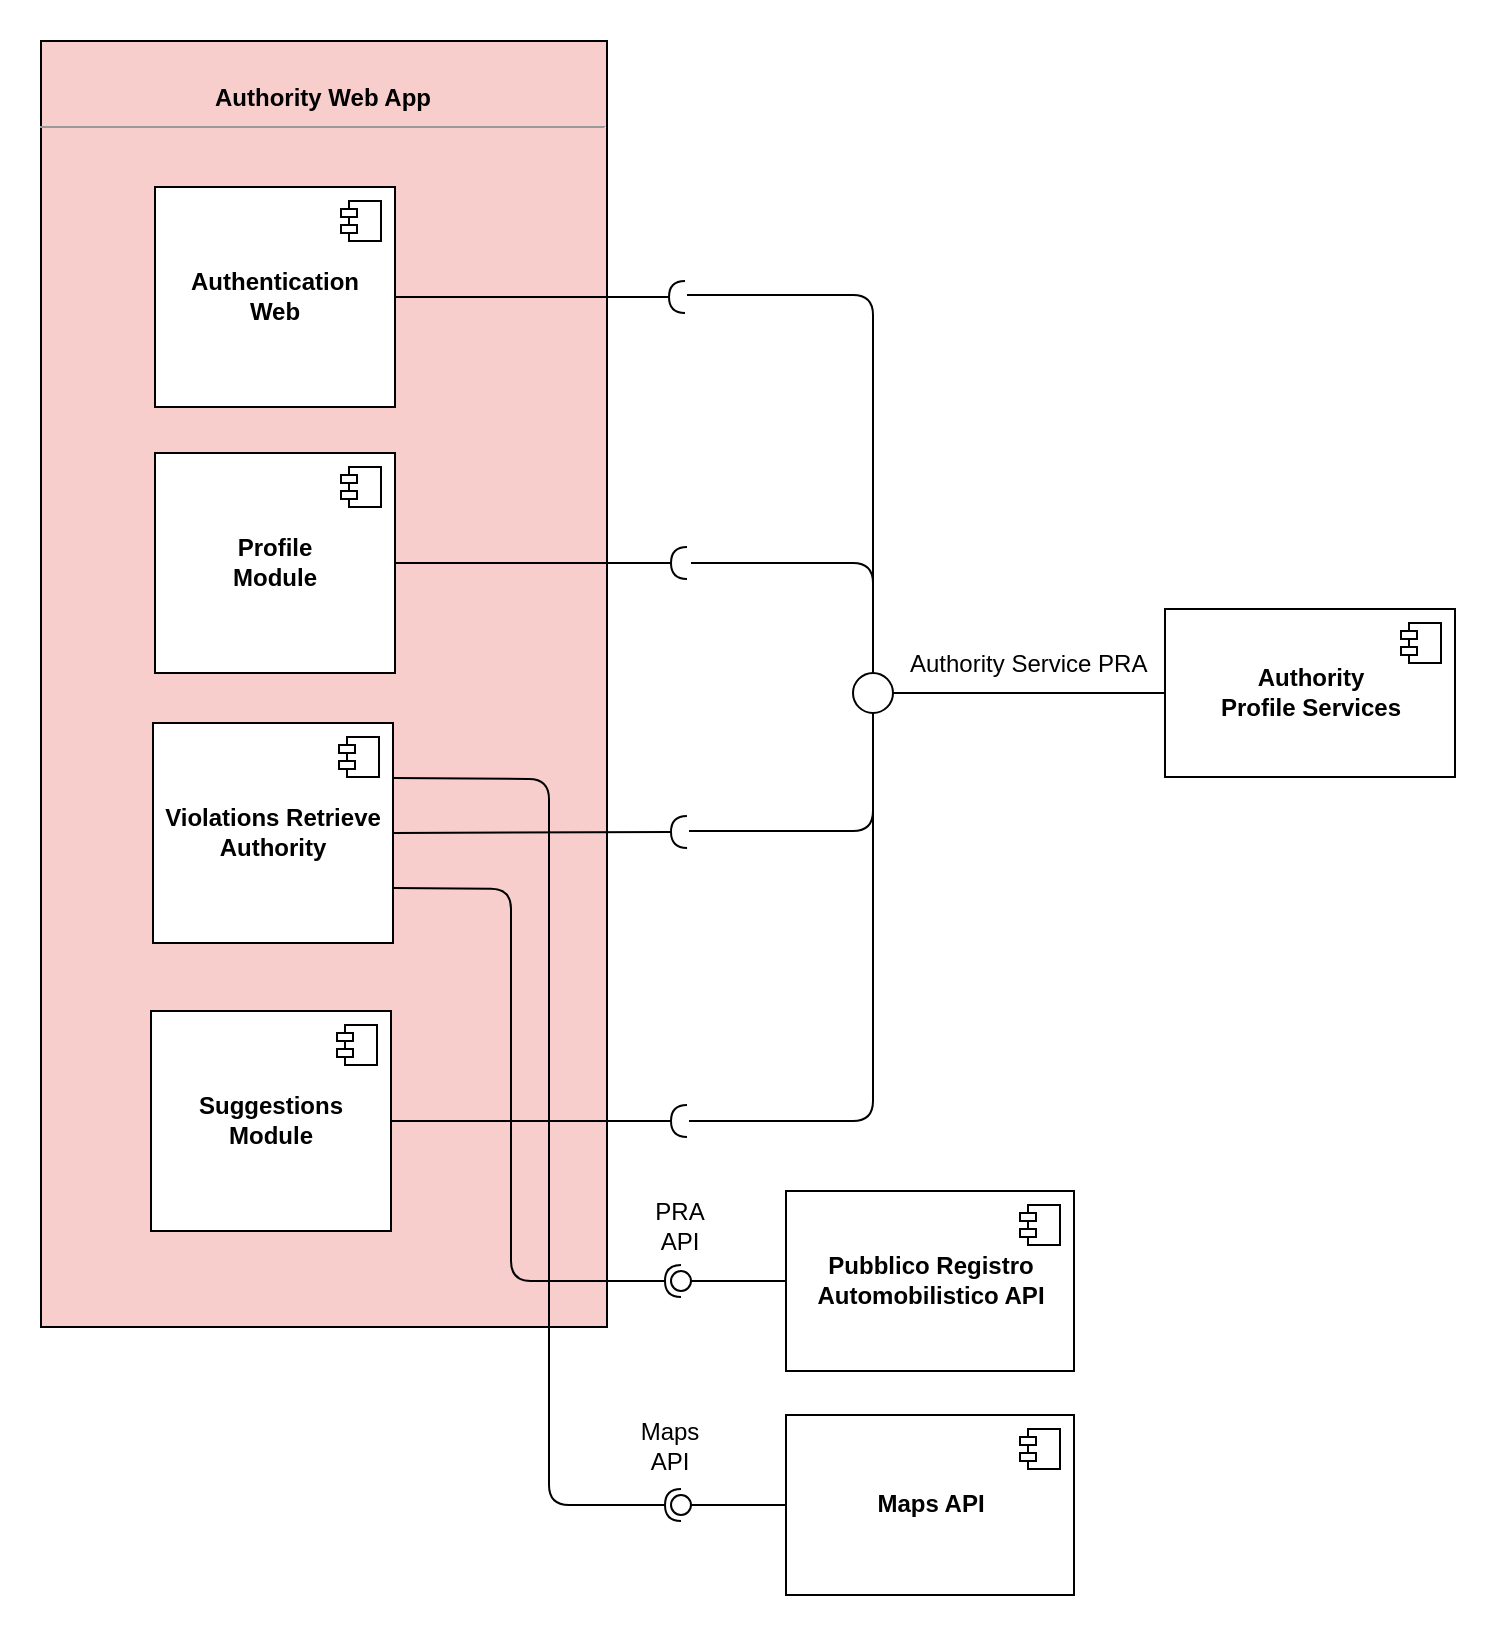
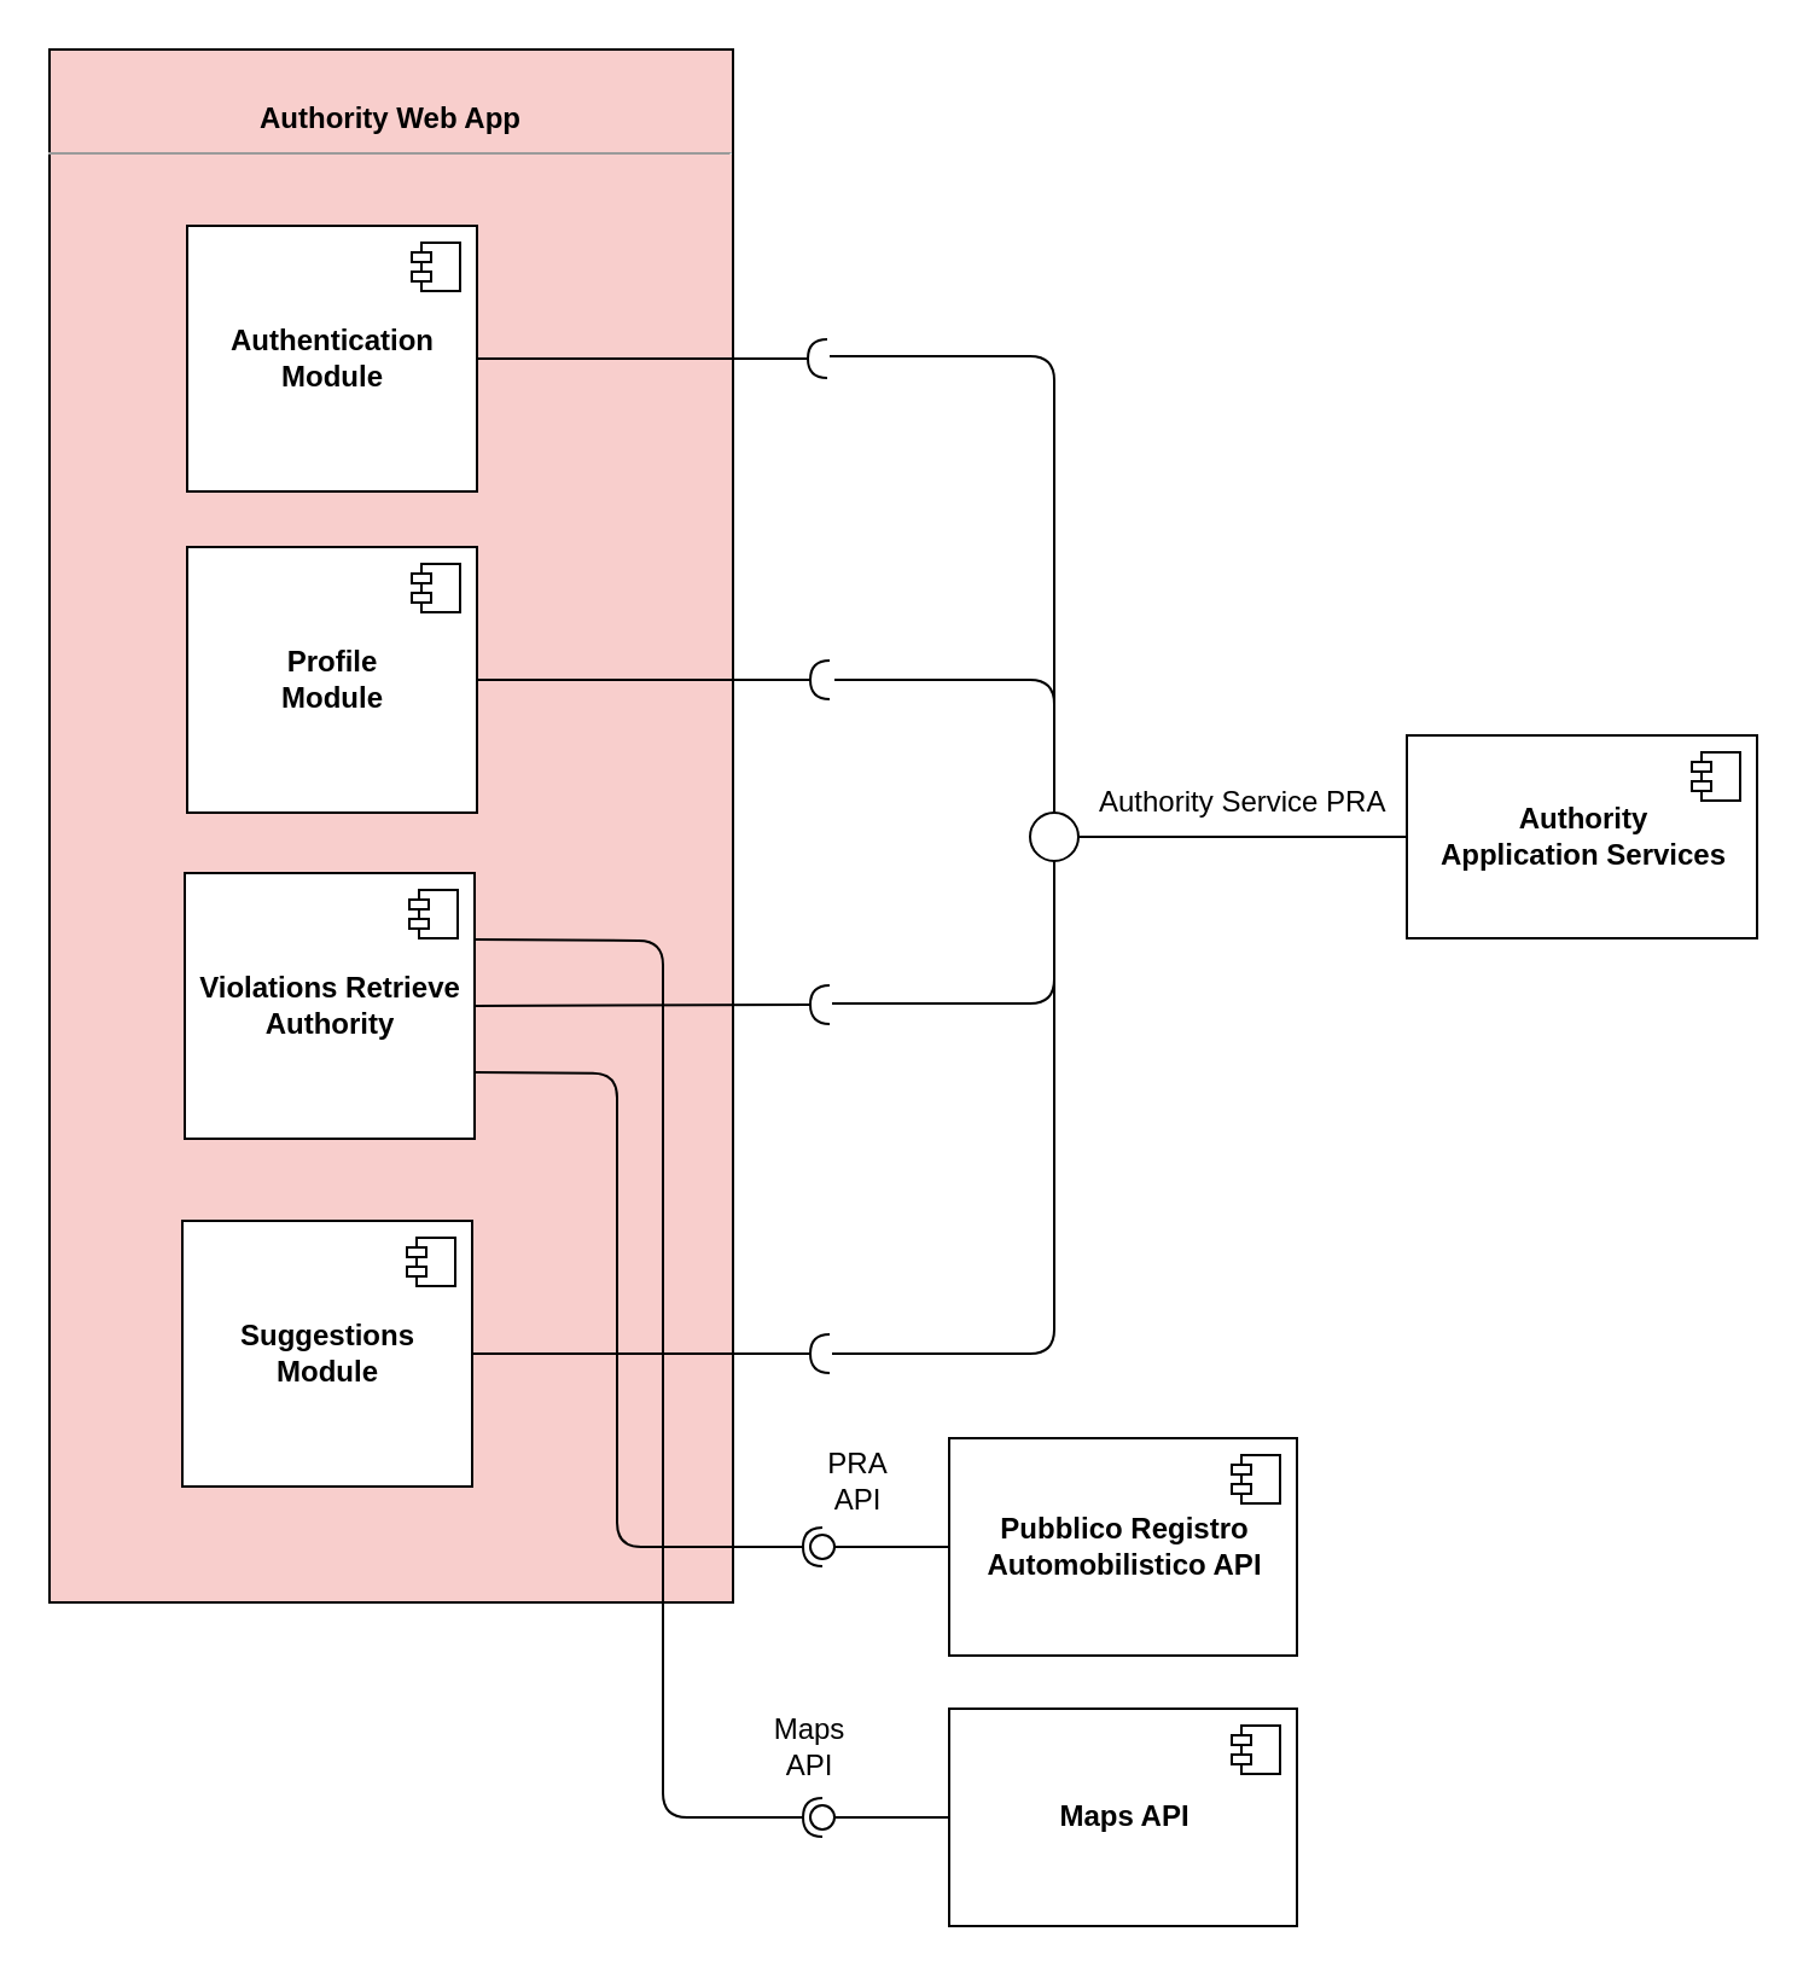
- <mxCell id="5" value="&lt;b&gt;Authentication&lt;br&gt;Web&lt;/b&gt;" style="html=1;" parent="1" vertex="1"><mxGeometry x="77" y="93" width="120" height="110" as="geometry" /></mxCell>
+ <mxCell id="5" value="&lt;b&gt;Authentication&lt;br&gt;Module&lt;/b&gt;" style="html=1;" parent="1" vertex="1"><mxGeometry x="77" y="93" width="120" height="110" as="geometry" /></mxCell>
- <mxCell id="7" value="&lt;b&gt;Authority&lt;br&gt;Profile Services&lt;br&gt;&lt;/b&gt;" style="html=1;" parent="1" vertex="1"><mxGeometry x="582" y="304" width="145" height="84" as="geometry" /></mxCell>
+ <mxCell id="7" value="&lt;b&gt;Authority&lt;br&gt;Application Services&lt;br&gt;&lt;/b&gt;" style="html=1;" parent="1" vertex="1"><mxGeometry x="582" y="304" width="145" height="84" as="geometry" /></mxCell>
- <mxCell id="29" value="PRA API" style="text;html=1;strokeColor=none;fillColor=none;align=center;verticalAlign=middle;whiteSpace=wrap;rounded=0;" parent="1" vertex="1"><mxGeometry x="320" y="603" width="40" height="20" as="geometry" /></mxCell>
+ <mxCell id="29" value="PRA API" style="text;html=1;strokeColor=none;fillColor=none;align=center;verticalAlign=middle;whiteSpace=wrap;rounded=0;" parent="1" vertex="1"><mxGeometry x="335" y="603" width="40" height="20" as="geometry" /></mxCell>
